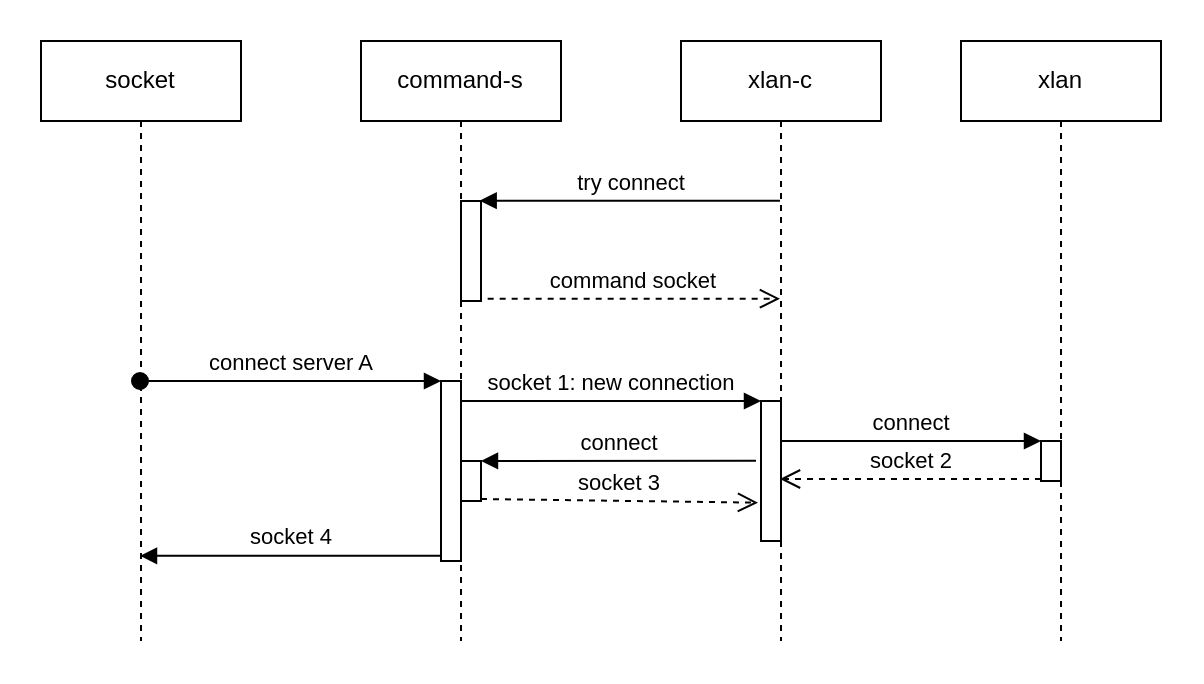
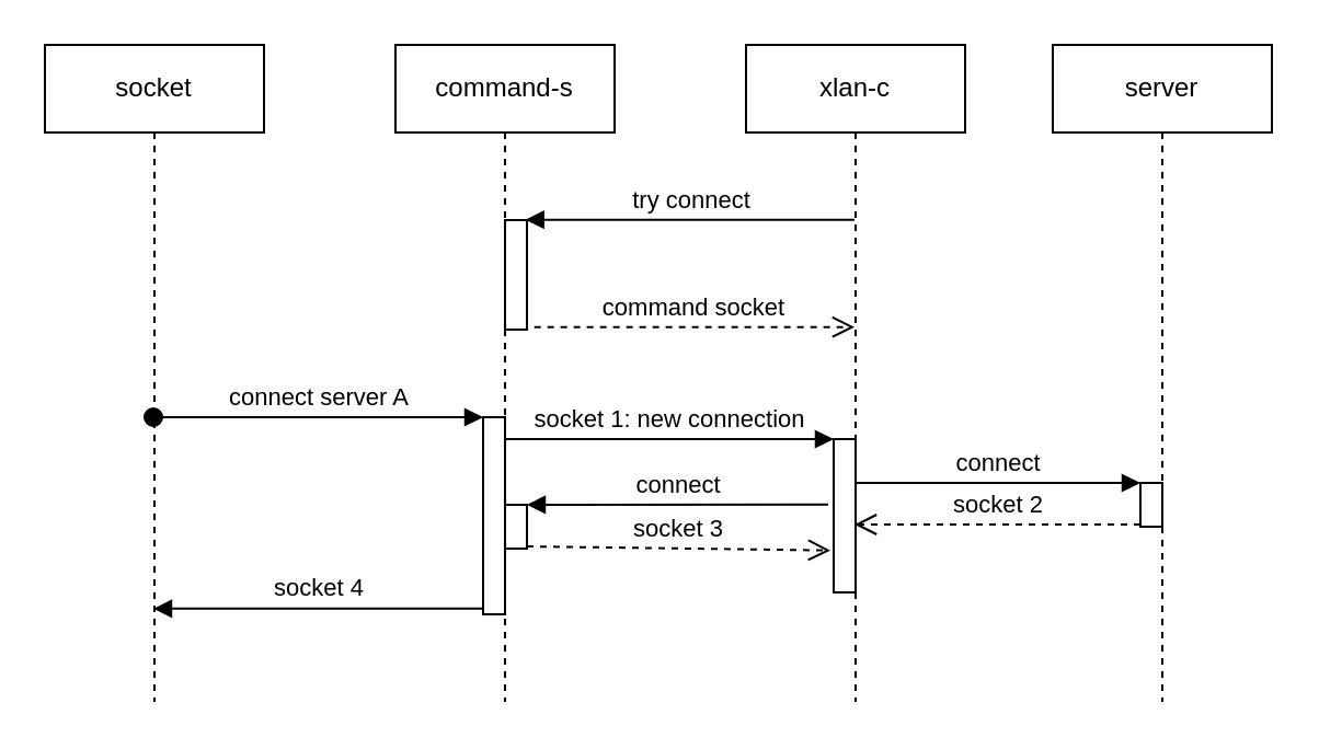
- <mxCell id="14" value="xlan" style="shape=umlLifeline;perimeter=lifelinePerimeter;whiteSpace=wrap;html=1;container=1;collapsible=0;recursiveResize=0;outlineConnect=0;" parent="1" vertex="1"><mxGeometry x="480" y="20" width="100" height="300" as="geometry" /></mxCell>
+ <mxCell id="14" value="server" style="shape=umlLifeline;perimeter=lifelinePerimeter;whiteSpace=wrap;html=1;container=1;collapsible=0;recursiveResize=0;outlineConnect=0;" parent="1" vertex="1"><mxGeometry x="480" y="20" width="100" height="300" as="geometry" /></mxCell>
